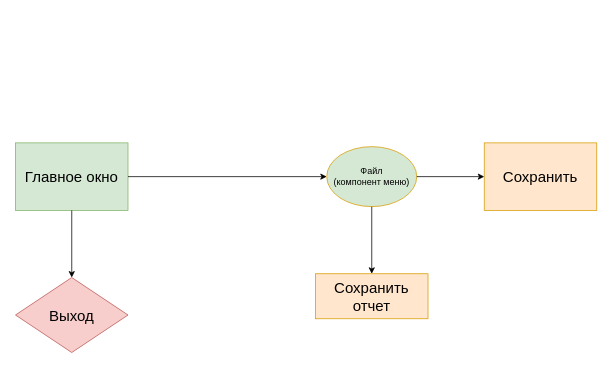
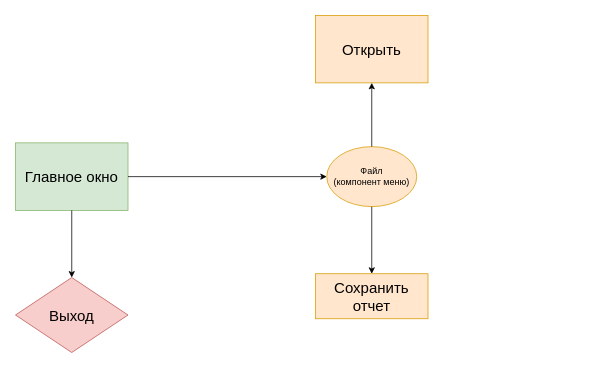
+ <mxCell id="4" value="Открыть" style="rounded=0;whiteSpace=wrap;html=1;fillColor=#ffe6cc;strokeColor=#d79b00;fontSize=20;" parent="1" vertex="1"><mxGeometry x="420" y="20" width="150" height="90" as="geometry" /></mxCell>
+ <mxCell id="8" value="" style="endArrow=classic;html=1;exitX=0.5;exitY=0;exitDx=0;exitDy=0;entryX=0.5;entryY=1;entryDx=0;entryDy=0;" parent="1" source="3" target="4" edge="1"><mxGeometry width="50" height="50" relative="1" as="geometry"><mxPoint x="455" y="310" as="sourcePoint" /><mxPoint x="505" y="260" as="targetPoint" /></mxGeometry></mxCell>
- <mxCell id="3" value="Файл&lt;br&gt;(компонент меню)" style="ellipse;whiteSpace=wrap;html=1;fillColor=#d5e8d4;strokeColor=#d79b00;" parent="1" vertex="1"><mxGeometry x="435" y="195" width="120" height="80" as="geometry" /></mxCell>
+ <mxCell id="3" value="Файл&lt;br&gt;(компонент меню)" style="ellipse;whiteSpace=wrap;html=1;fillColor=#ffe6cc;strokeColor=#d79b00;" parent="1" vertex="1"><mxGeometry x="435" y="195" width="120" height="80" as="geometry" /></mxCell>
- <mxCell id="12" value="" style="endArrow=classic;html=1;fontSize=20;exitX=1;exitY=0.5;exitDx=0;exitDy=0;entryX=0;entryY=0.5;entryDx=0;entryDy=0;" parent="1" source="3" target="5" edge="1"><mxGeometry width="50" height="50" relative="1" as="geometry"><mxPoint x="465" y="310" as="sourcePoint" /><mxPoint x="515" y="260" as="targetPoint" /></mxGeometry></mxCell>
- <mxCell id="5" value="Сохранить" style="rounded=0;whiteSpace=wrap;html=1;fillColor=#ffe6cc;strokeColor=#d79b00;fontSize=20;" parent="1" vertex="1"><mxGeometry x="645" y="190" width="150" height="90" as="geometry" /></mxCell>
